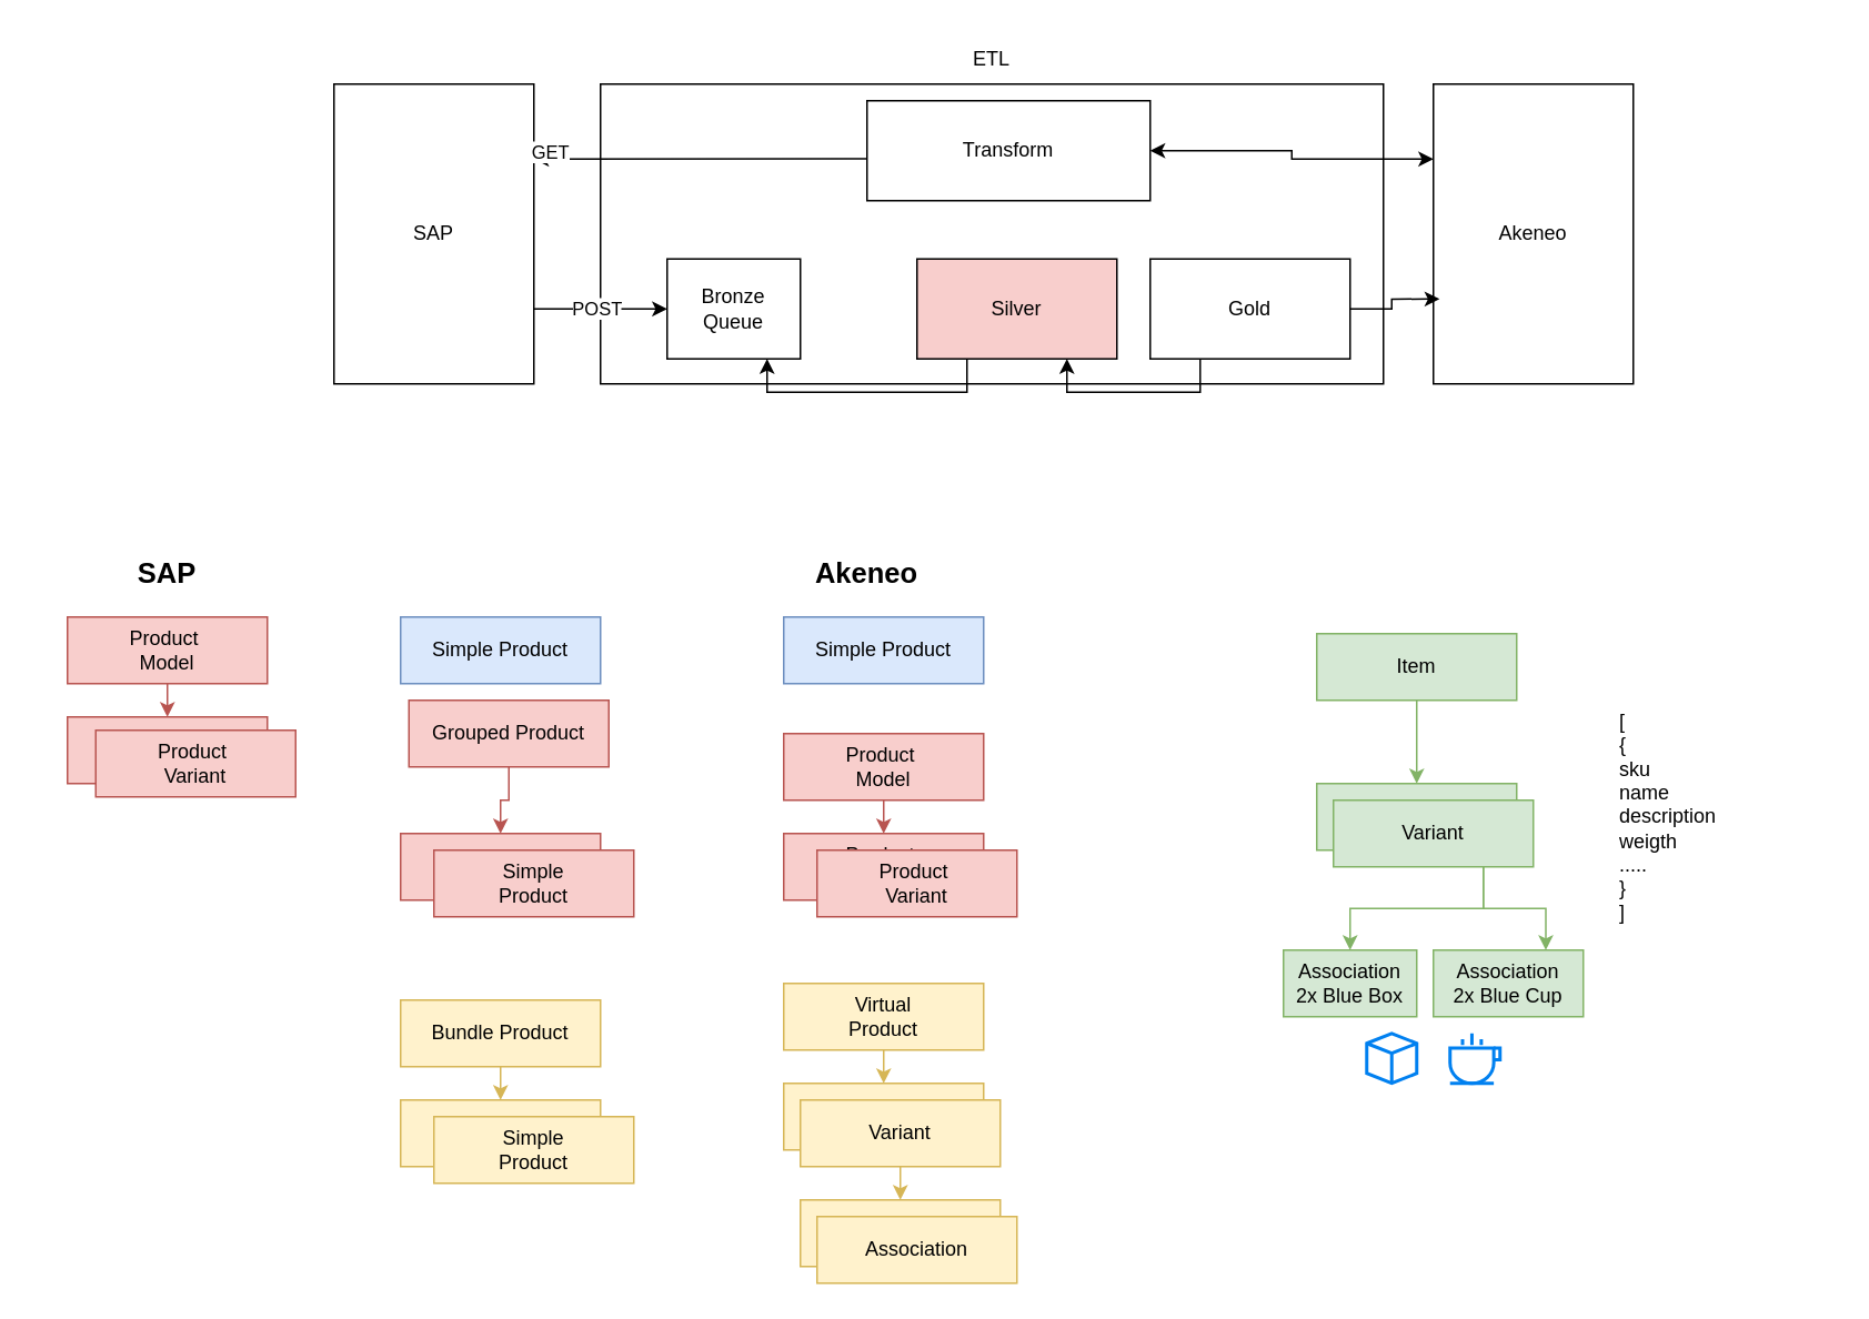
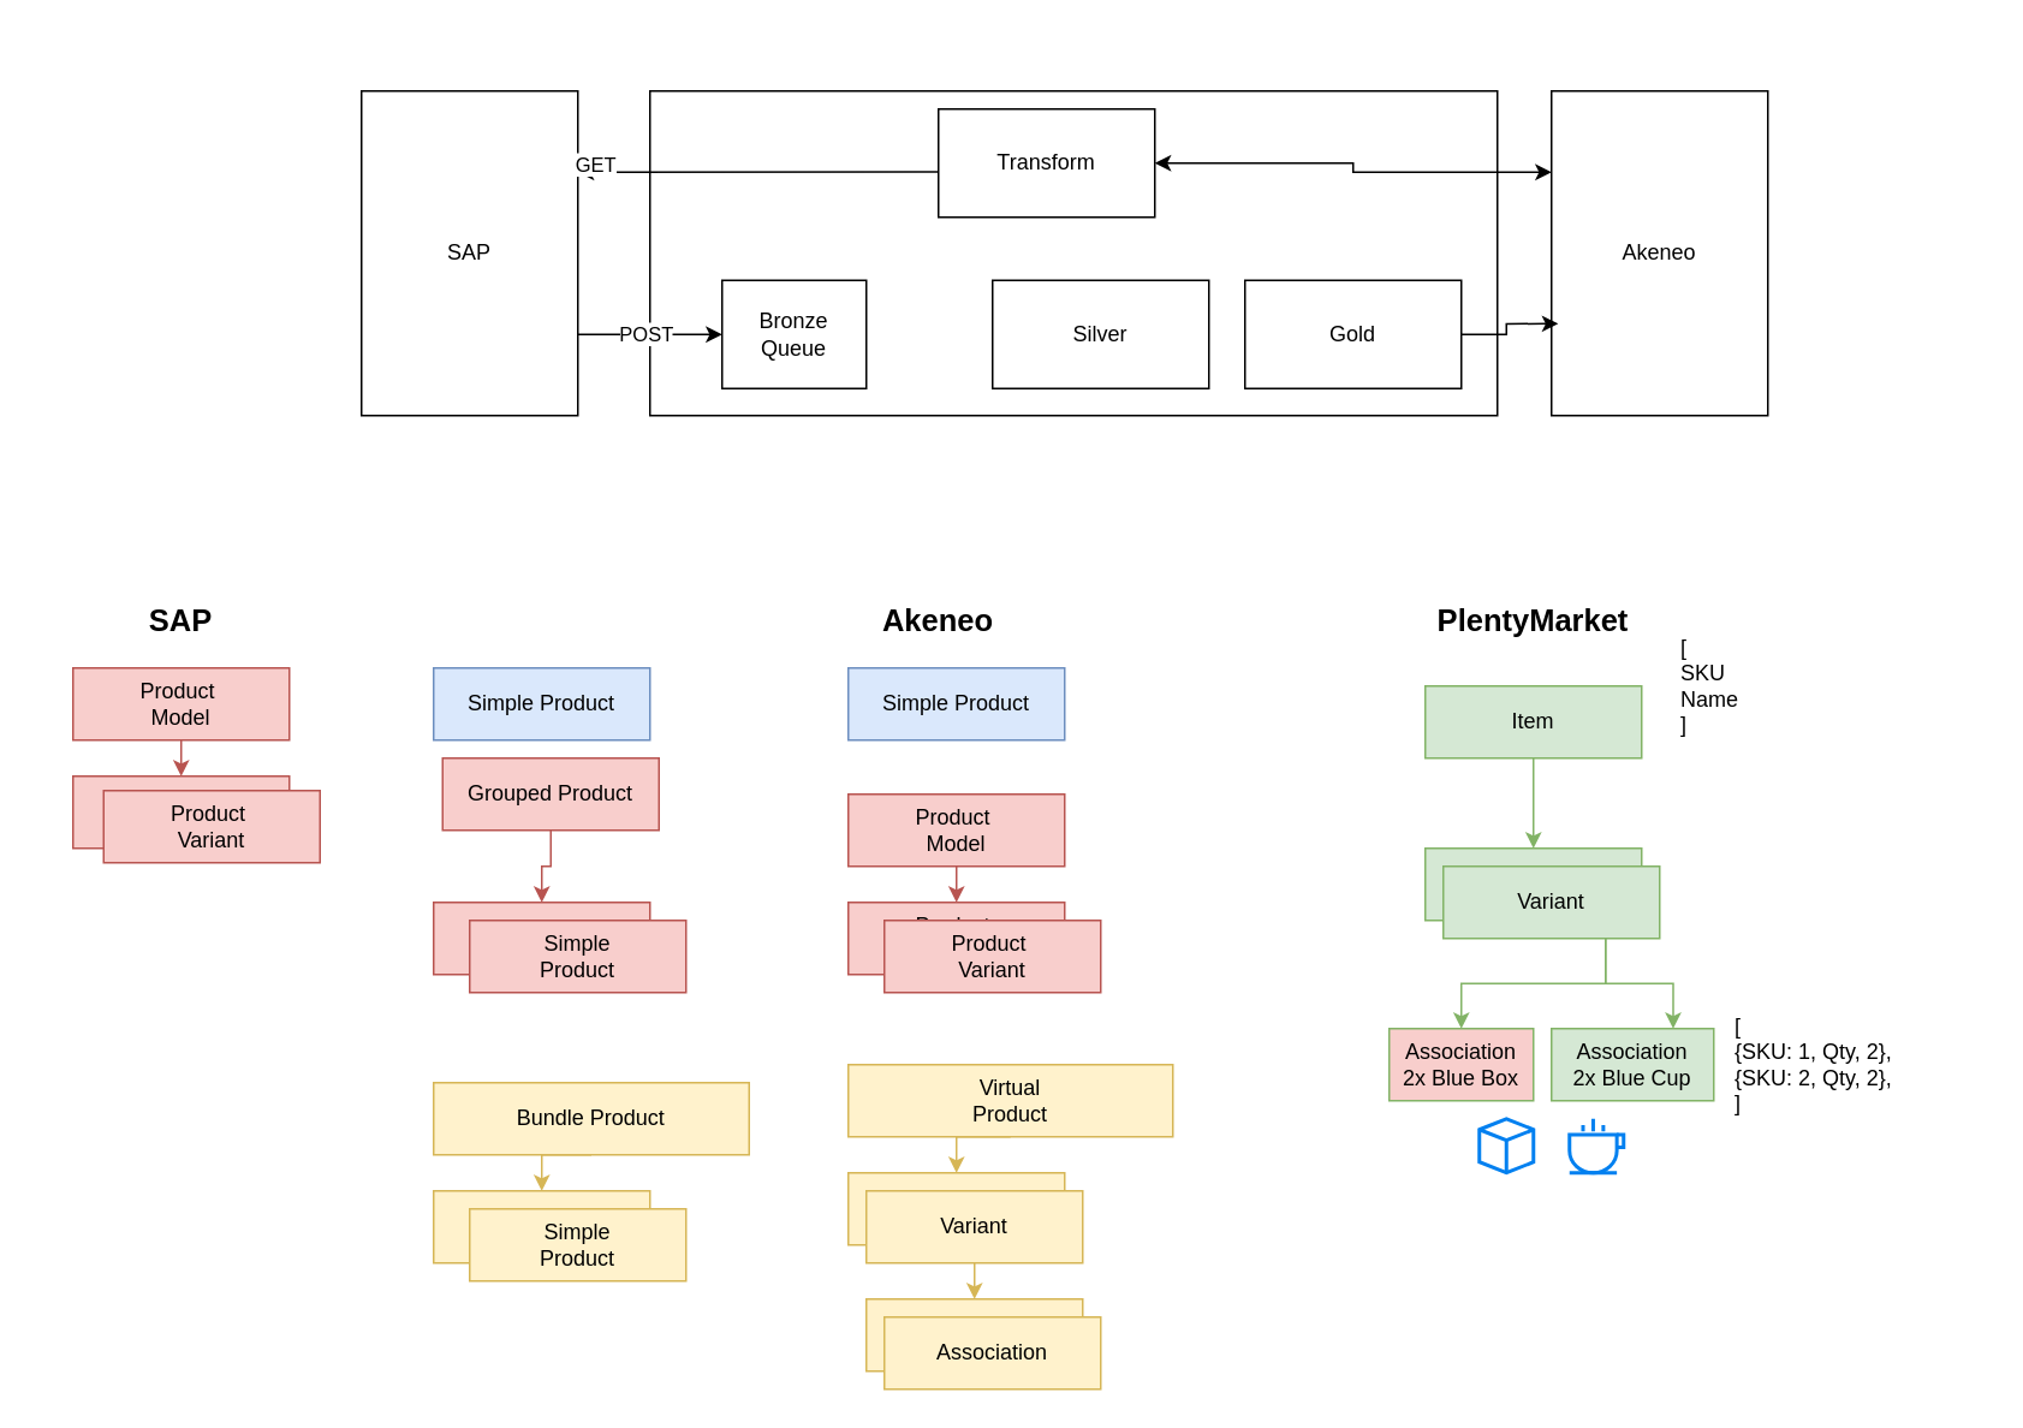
- <mxCell id="7" value="ETL" style="text;html=1;align=center;verticalAlign=middle;whiteSpace=wrap;rounded=0;" vertex="1" parent="1"><mxGeometry x="565" y="20" width="60" height="30" as="geometry" /></mxCell>
- <mxCell id="11" value="Transform" style="rounded=0;whiteSpace=wrap;html=1;" vertex="1" parent="1"><mxGeometry x="520" y="60" width="170" height="60" as="geometry" /></mxCell>
+ <mxCell id="11" value="Transform" style="rounded=0;whiteSpace=wrap;html=1;" vertex="1" parent="1"><mxGeometry x="520" y="60" width="120" height="60" as="geometry" /></mxCell>
- <mxCell id="14" value="Silver" style="rounded=0;whiteSpace=wrap;html=1;fillColor=#f8cecc;" vertex="1" parent="1"><mxGeometry x="550" y="155" width="120" height="60" as="geometry" /></mxCell>
+ <mxCell id="14" value="Silver" style="rounded=0;whiteSpace=wrap;html=1;" vertex="1" parent="1"><mxGeometry x="550" y="155" width="120" height="60" as="geometry" /></mxCell>
- <mxCell id="13" style="edgeStyle=orthogonalEdgeStyle;rounded=0;orthogonalLoop=1;jettySize=auto;html=1;exitX=0.25;exitY=1;exitDx=0;exitDy=0;entryX=0.75;entryY=1;entryDx=0;entryDy=0;" edge="1" parent="1" source="14" target="12"><mxGeometry relative="1" as="geometry" /></mxCell>
- <mxCell id="15" style="edgeStyle=orthogonalEdgeStyle;rounded=0;orthogonalLoop=1;jettySize=auto;html=1;exitX=0.25;exitY=1;exitDx=0;exitDy=0;entryX=0.75;entryY=1;entryDx=0;entryDy=0;" edge="1" parent="1" source="16" target="14"><mxGeometry relative="1" as="geometry" /></mxCell>
+ <mxCell id="18" value="PlentyMarket" style="text;html=1;align=center;verticalAlign=middle;whiteSpace=wrap;rounded=0;fontSize=17;fontStyle=1" vertex="1" parent="1"><mxGeometry x="770" y="330" width="160" height="30" as="geometry" /></mxCell>
+ <mxCell id="58" value="[&lt;div&gt;SKU&lt;/div&gt;&lt;div&gt;Name&lt;/div&gt;&lt;div&gt;]&lt;/div&gt;" style="text;html=1;align=left;verticalAlign=middle;whiteSpace=wrap;rounded=0;" vertex="1" parent="1"><mxGeometry x="930" y="340" width="130" height="80" as="geometry" /></mxCell>
- <mxCell id="57" value="[&lt;div&gt;{&lt;/div&gt;&lt;div&gt;sku&lt;/div&gt;&lt;div&gt;name&lt;/div&gt;&lt;div&gt;description&lt;/div&gt;&lt;div&gt;weigth&amp;nbsp;&lt;/div&gt;&lt;div&gt;.....&lt;/div&gt;&lt;div&gt;}&lt;/div&gt;&lt;div&gt;]&lt;/div&gt;" style="text;html=1;align=left;verticalAlign=middle;whiteSpace=wrap;rounded=0;" vertex="1" parent="1"><mxGeometry x="970" y="450" width="130" height="80" as="geometry" /></mxCell>
- <mxCell id="28" value="Association&lt;div&gt;2x Blue Box&lt;/div&gt;" style="rounded=0;whiteSpace=wrap;html=1;fillColor=#d5e8d4;strokeColor=#82b366;" vertex="1" parent="1"><mxGeometry x="770" y="570" width="80" height="40" as="geometry" /></mxCell>
+ <mxCell id="28" value="Association&lt;div&gt;2x Blue Box&lt;/div&gt;" style="rounded=0;whiteSpace=wrap;html=1;fillColor=#f8cecc;strokeColor=#82b366;" vertex="1" parent="1"><mxGeometry x="770" y="570" width="80" height="40" as="geometry" /></mxCell>
+ <mxCell id="56" value="[&lt;div&gt;{&lt;span style=&quot;background-color: transparent; color: light-dark(rgb(0, 0, 0), rgb(255, 255, 255));&quot;&gt;SKU: 1, Qty, 2},&lt;/span&gt;&lt;/div&gt;&lt;div&gt;{SKU: 2, Qty, 2},&lt;/div&gt;&lt;div&gt;]&lt;/div&gt;" style="text;html=1;align=left;verticalAlign=middle;whiteSpace=wrap;rounded=0;" vertex="1" parent="1"><mxGeometry x="960" y="550" width="130" height="80" as="geometry" /></mxCell>
- <mxCell id="36" value="Virtual&lt;div&gt;Product&lt;/div&gt;" style="rounded=0;whiteSpace=wrap;html=1;fillColor=#fff2cc;strokeColor=#d6b656;" vertex="1" parent="1"><mxGeometry x="470" y="590" width="120" height="40" as="geometry" /></mxCell>
+ <mxCell id="36" value="Virtual&lt;div&gt;Product&lt;/div&gt;" style="rounded=0;whiteSpace=wrap;html=1;fillColor=#fff2cc;strokeColor=#d6b656;" vertex="1" parent="1"><mxGeometry x="470" y="590" width="180" height="40" as="geometry" /></mxCell>
- <mxCell id="48" value="Bundle Product" style="rounded=0;whiteSpace=wrap;html=1;fillColor=#fff2cc;strokeColor=#d6b656;" vertex="1" parent="1"><mxGeometry x="240" y="600" width="120" height="40" as="geometry" /></mxCell>
+ <mxCell id="48" value="Bundle Product" style="rounded=0;whiteSpace=wrap;html=1;fillColor=#fff2cc;strokeColor=#d6b656;" vertex="1" parent="1"><mxGeometry x="240" y="600" width="175" height="40" as="geometry" /></mxCell>
